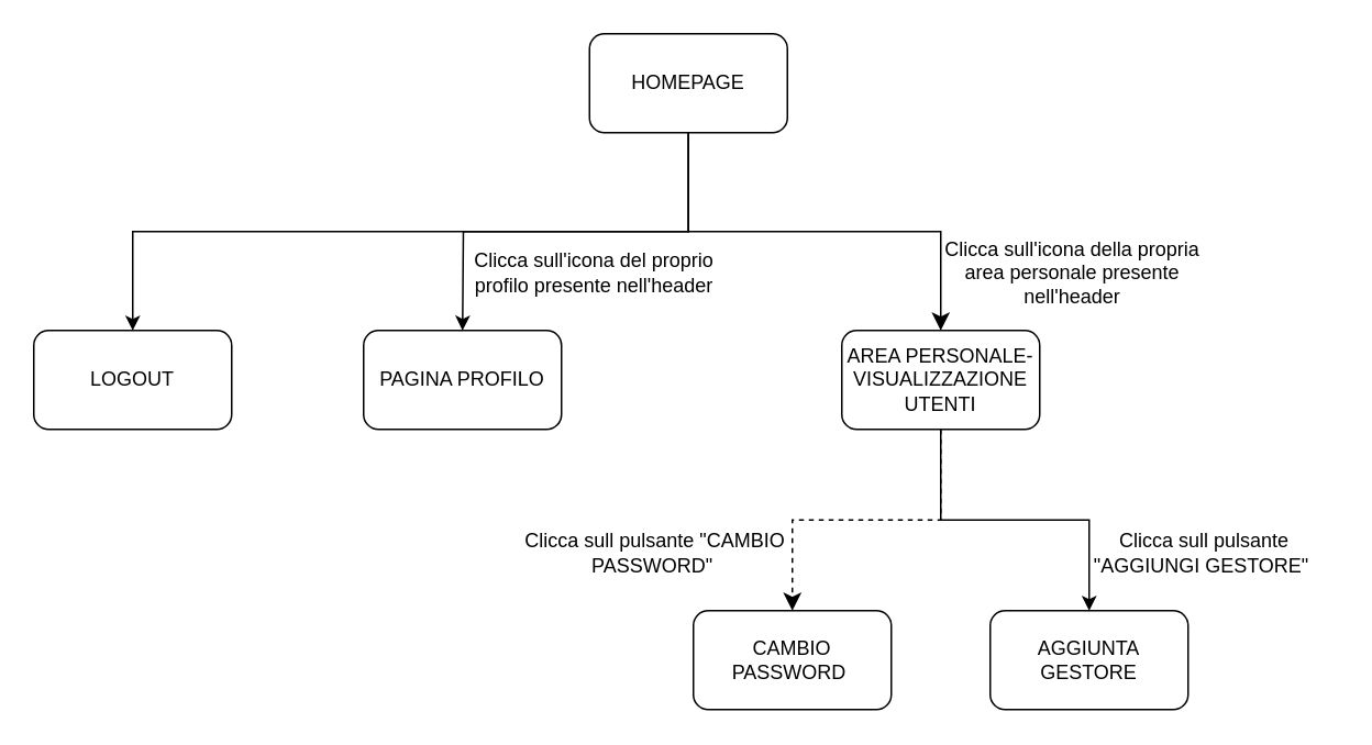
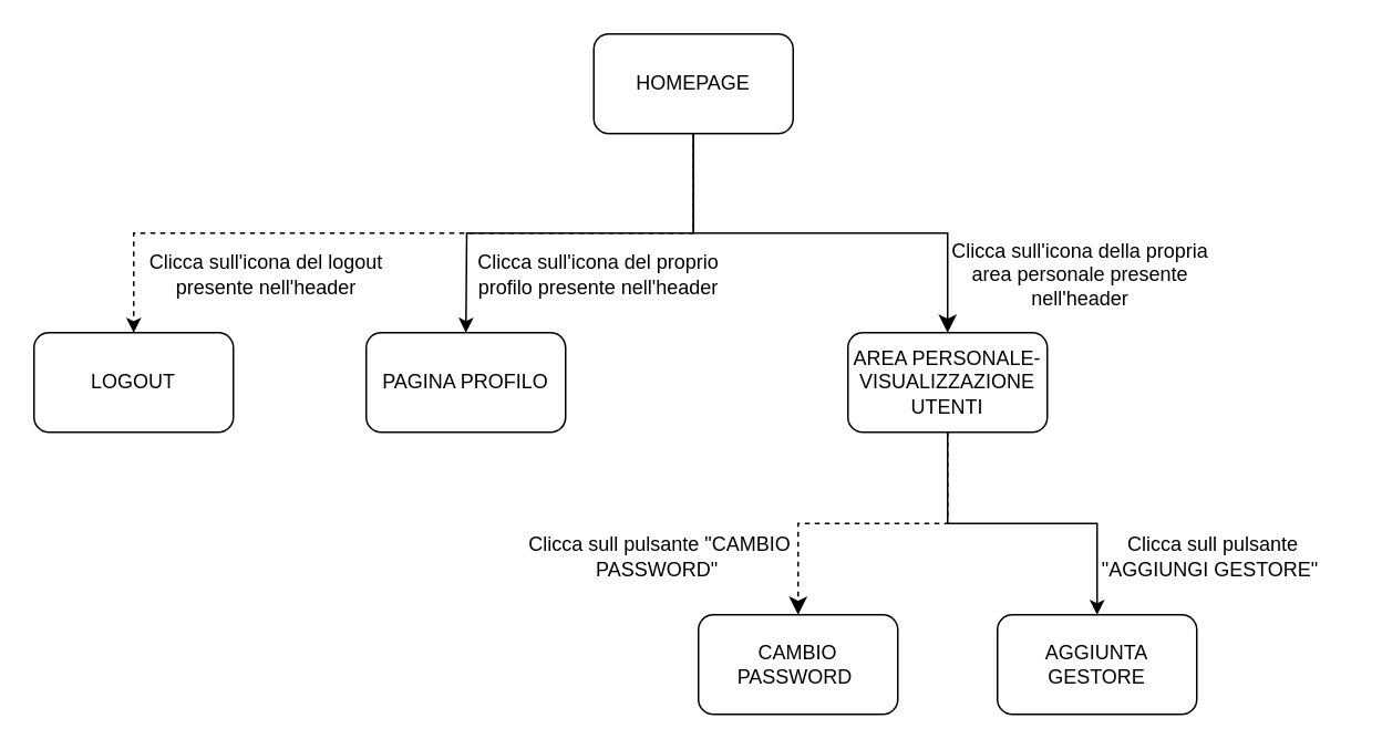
- <mxCell id="2" style="edgeStyle=orthogonalEdgeStyle;rounded=0;orthogonalLoop=1;jettySize=auto;html=1;exitX=0.5;exitY=1;exitDx=0;exitDy=0;entryX=0.5;entryY=0;entryDx=0;entryDy=0;" parent="1" source="4" target="8" edge="1"><mxGeometry relative="1" as="geometry" /></mxCell>
+ <mxCell id="2" style="edgeStyle=orthogonalEdgeStyle;rounded=0;orthogonalLoop=1;jettySize=auto;html=1;exitX=0.5;exitY=1;exitDx=0;exitDy=0;entryX=0.5;entryY=0;entryDx=0;entryDy=0;dashed=1;" parent="1" source="4" target="8" edge="1"><mxGeometry relative="1" as="geometry" /></mxCell>
+ <mxCell id="13" value="Clicca sull'icona del logout presente nell'header" style="text;html=1;strokeColor=none;fillColor=none;align=center;verticalAlign=middle;whiteSpace=wrap;rounded=0;" vertex="1" parent="1"><mxGeometry x="80" y="140" width="160" height="50" as="geometry" /></mxCell>
